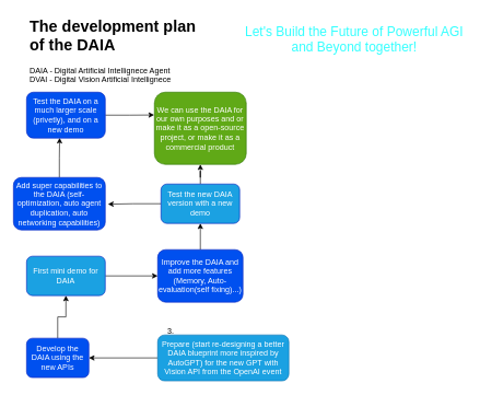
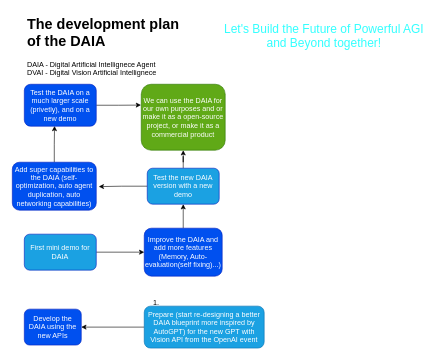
- <mxCell id="4" style="edgeStyle=orthogonalEdgeStyle;rounded=0;orthogonalLoop=1;jettySize=auto;html=1;entryX=0.5;entryY=1;entryDx=0;entryDy=0;" parent="1" source="5" target="7" edge="1"><mxGeometry relative="1" as="geometry" /></mxCell>
- <mxCell id="19" value="3." style="text;html=1;strokeColor=none;fillColor=none;align=center;verticalAlign=middle;whiteSpace=wrap;rounded=0;" parent="1" vertex="1"><mxGeometry x="230" y="490" width="60" height="30" as="geometry" /></mxCell>
+ <mxCell id="19" value="1." style="text;html=1;strokeColor=none;fillColor=none;align=center;verticalAlign=middle;whiteSpace=wrap;rounded=0;" parent="1" vertex="1"><mxGeometry x="230" y="490" width="60" height="30" as="geometry" /></mxCell>
